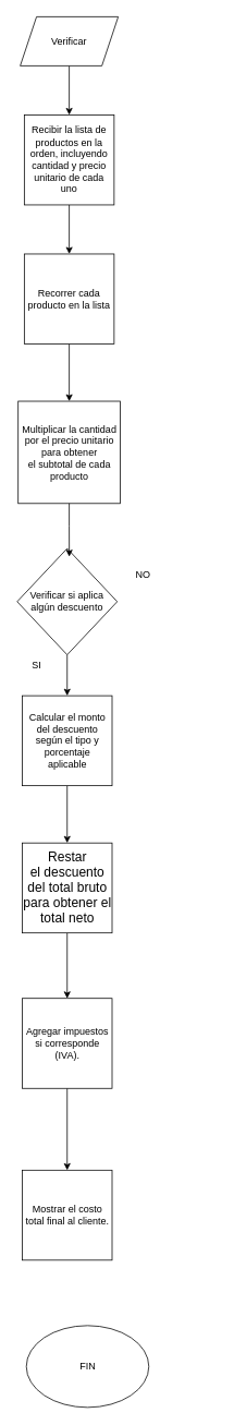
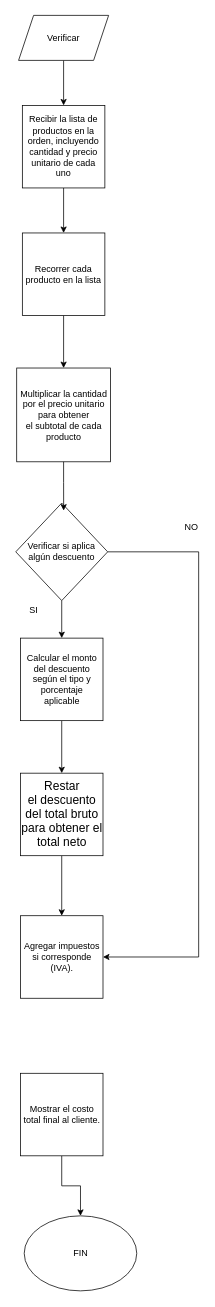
- <mxCell id="23" value="NO" style="text;html=1;align=center;verticalAlign=middle;resizable=0;points=[];autosize=1;strokeColor=none;fillColor=none;" vertex="1" parent="1"><mxGeometry x="154" y="688" width="40" height="30" as="geometry" /></mxCell>
+ <mxCell id="23" value="NO" style="text;html=1;align=center;verticalAlign=middle;resizable=0;points=[];autosize=1;strokeColor=none;fillColor=none;" vertex="1" parent="1"><mxGeometry x="234" y="688" width="40" height="30" as="geometry" /></mxCell>
+ <mxCell id="14" style="edgeStyle=orthogonalEdgeStyle;rounded=0;orthogonalLoop=1;jettySize=auto;html=1;entryX=1;entryY=0.5;entryDx=0;entryDy=0;" edge="1" parent="1" source="15" target="17"><mxGeometry relative="1" as="geometry"><mxPoint x="144" y="1270" as="targetPoint" /><Array as="points"><mxPoint x="264" y="735" /><mxPoint x="264" y="1275" /></Array></mxGeometry></mxCell>
- <mxCell id="16" style="edgeStyle=orthogonalEdgeStyle;rounded=0;orthogonalLoop=1;jettySize=auto;html=1;" edge="1" parent="1" source="17" target="19"><mxGeometry relative="1" as="geometry" /></mxCell>
+ <mxCell id="18" style="edgeStyle=orthogonalEdgeStyle;rounded=0;orthogonalLoop=1;jettySize=auto;html=1;exitX=0.5;exitY=1;exitDx=0;exitDy=0;entryX=0.5;entryY=0;entryDx=0;entryDy=0;" edge="1" parent="1" source="19" target="20"><mxGeometry relative="1" as="geometry" /></mxCell>
